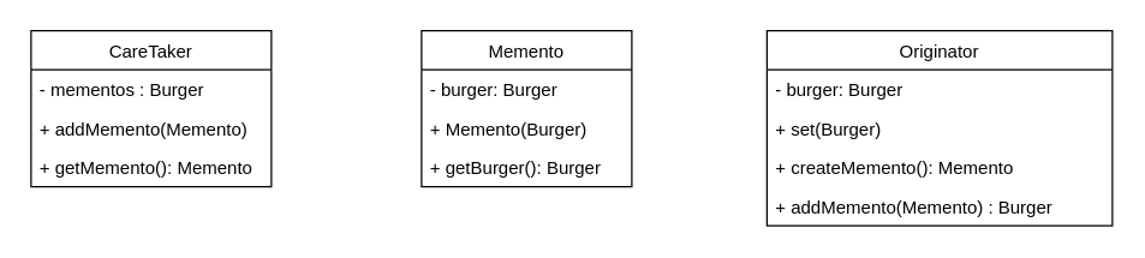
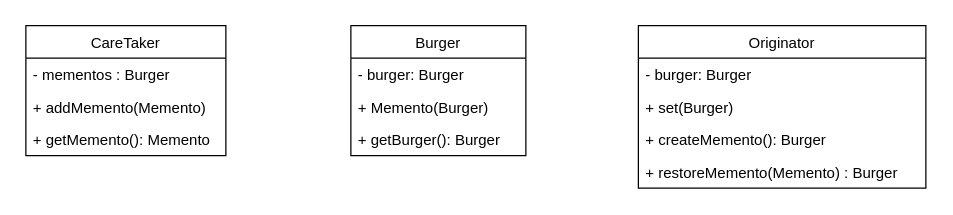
- <mxCell id="6" value="Memento" style="swimlane;fontStyle=0;childLayout=stackLayout;horizontal=1;startSize=26;fillColor=none;horizontalStack=0;resizeParent=1;resizeParentMax=0;resizeLast=0;collapsible=1;marginBottom=0;" vertex="1" parent="1"><mxGeometry x="280" y="20" width="140" height="104" as="geometry" /></mxCell>
+ <mxCell id="6" value="Burger" style="swimlane;fontStyle=0;childLayout=stackLayout;horizontal=1;startSize=26;fillColor=none;horizontalStack=0;resizeParent=1;resizeParentMax=0;resizeLast=0;collapsible=1;marginBottom=0;" vertex="1" parent="1"><mxGeometry x="280" y="20" width="140" height="104" as="geometry" /></mxCell>
- <mxCell id="13" value="+ createMemento(): Memento" style="text;strokeColor=none;fillColor=none;align=left;verticalAlign=top;spacingLeft=4;spacingRight=4;overflow=hidden;rotatable=0;points=[[0,0.5],[1,0.5]];portConstraint=eastwest;" vertex="1" parent="10"><mxGeometry y="78" width="230" height="26" as="geometry" /></mxCell>
+ <mxCell id="13" value="+ createMemento(): Burger" style="text;strokeColor=none;fillColor=none;align=left;verticalAlign=top;spacingLeft=4;spacingRight=4;overflow=hidden;rotatable=0;points=[[0,0.5],[1,0.5]];portConstraint=eastwest;" vertex="1" parent="10"><mxGeometry y="78" width="230" height="26" as="geometry" /></mxCell>
- <mxCell id="14" value="+ addMemento(Memento) : Burger" style="text;strokeColor=none;fillColor=none;align=left;verticalAlign=top;spacingLeft=4;spacingRight=4;overflow=hidden;rotatable=0;points=[[0,0.5],[1,0.5]];portConstraint=eastwest;" vertex="1" parent="10"><mxGeometry y="104" width="230" height="26" as="geometry" /></mxCell>
+ <mxCell id="14" value="+ restoreMemento(Memento) : Burger" style="text;strokeColor=none;fillColor=none;align=left;verticalAlign=top;spacingLeft=4;spacingRight=4;overflow=hidden;rotatable=0;points=[[0,0.5],[1,0.5]];portConstraint=eastwest;" vertex="1" parent="10"><mxGeometry y="104" width="230" height="26" as="geometry" /></mxCell>
